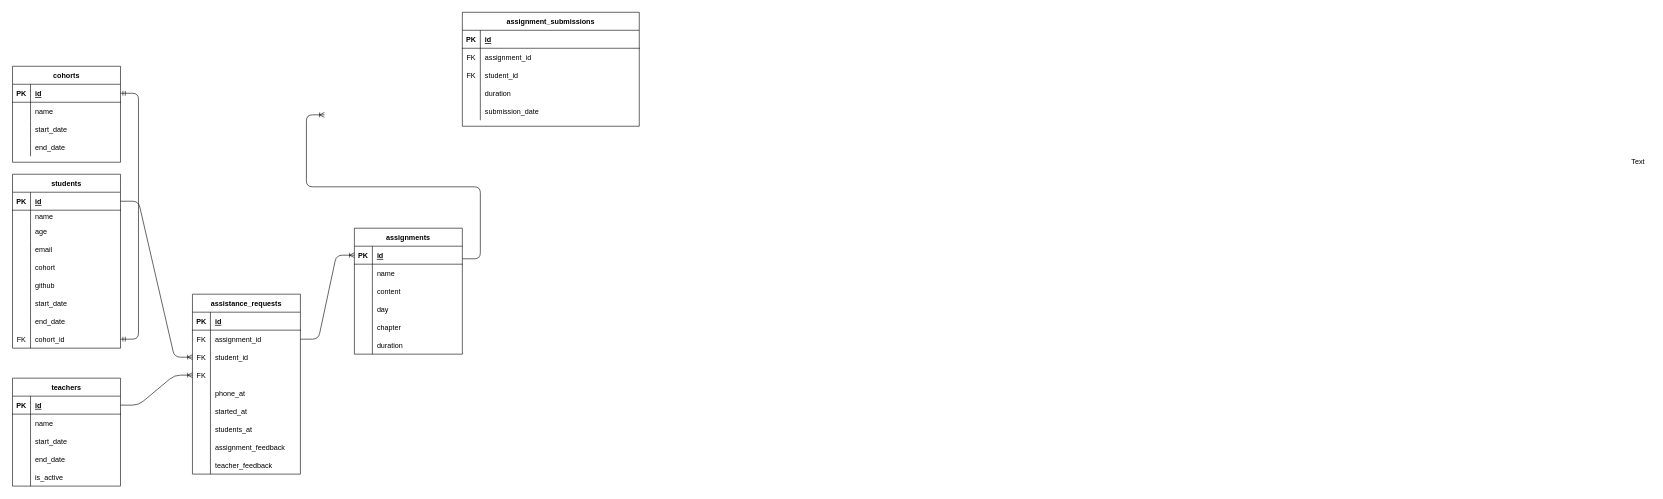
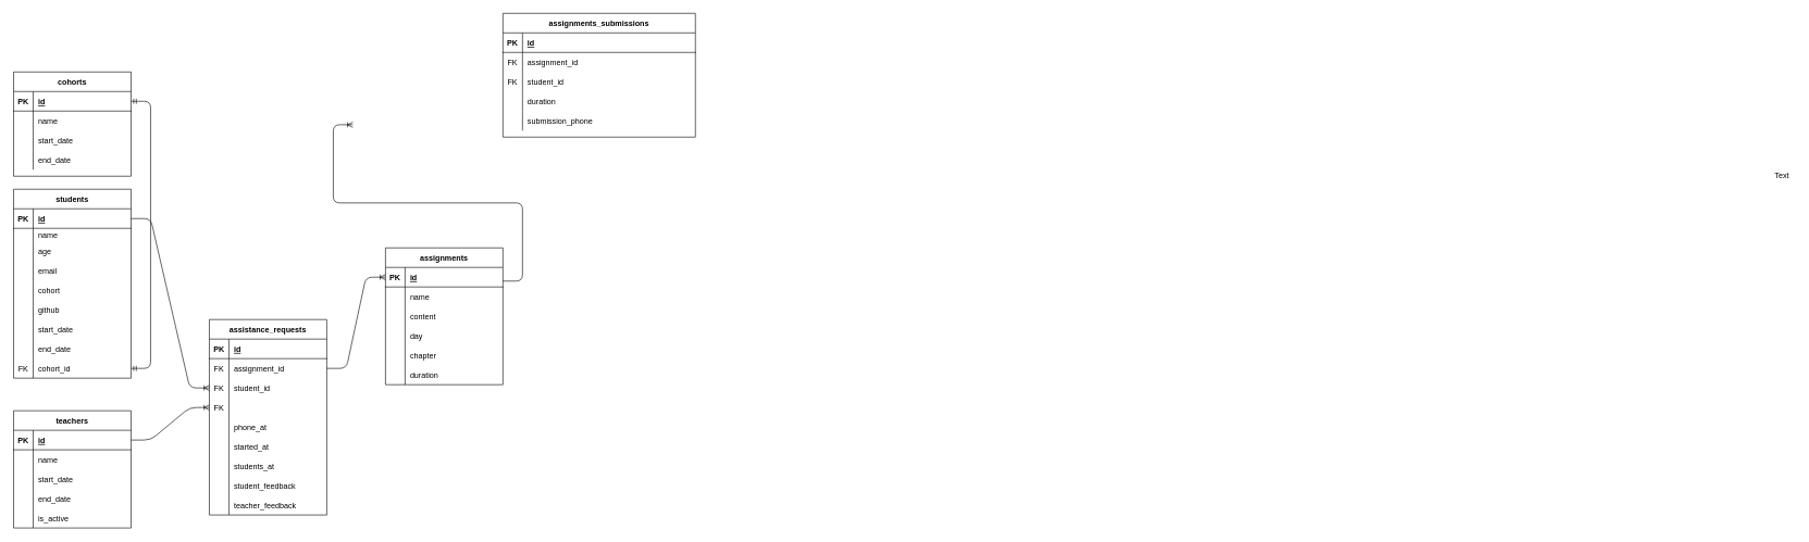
- <mxCell id="111" value="assignment_submissions" style="shape=table;startSize=30;container=1;collapsible=1;childLayout=tableLayout;fixedRows=1;rowLines=0;fontStyle=1;align=center;resizeLast=1;" parent="1" vertex="1"><mxGeometry x="770" y="20" width="295" height="190" as="geometry" /></mxCell>
+ <mxCell id="111" value="assignments_submissions" style="shape=table;startSize=30;container=1;collapsible=1;childLayout=tableLayout;fixedRows=1;rowLines=0;fontStyle=1;align=center;resizeLast=1;" parent="1" vertex="1"><mxGeometry x="770" y="20" width="295" height="190" as="geometry" /></mxCell>
- <mxCell id="126" value="submission_date" style="shape=partialRectangle;connectable=0;fillColor=none;top=0;left=0;bottom=0;right=0;align=left;spacingLeft=6;overflow=hidden;" parent="124" vertex="1"><mxGeometry x="30" width="265" height="30" as="geometry" /></mxCell>
+ <mxCell id="126" value="submission_phone" style="shape=partialRectangle;connectable=0;fillColor=none;top=0;left=0;bottom=0;right=0;align=left;spacingLeft=6;overflow=hidden;" parent="124" vertex="1"><mxGeometry x="30" width="265" height="30" as="geometry" /></mxCell>
- <mxCell id="85" value="assignment_feedback" style="shape=partialRectangle;connectable=0;fillColor=none;top=0;left=0;bottom=0;right=0;align=left;spacingLeft=6;overflow=hidden;" parent="83" vertex="1"><mxGeometry x="30" width="150" height="30" as="geometry" /></mxCell>
+ <mxCell id="85" value="student_feedback" style="shape=partialRectangle;connectable=0;fillColor=none;top=0;left=0;bottom=0;right=0;align=left;spacingLeft=6;overflow=hidden;" parent="83" vertex="1"><mxGeometry x="30" width="150" height="30" as="geometry" /></mxCell>
